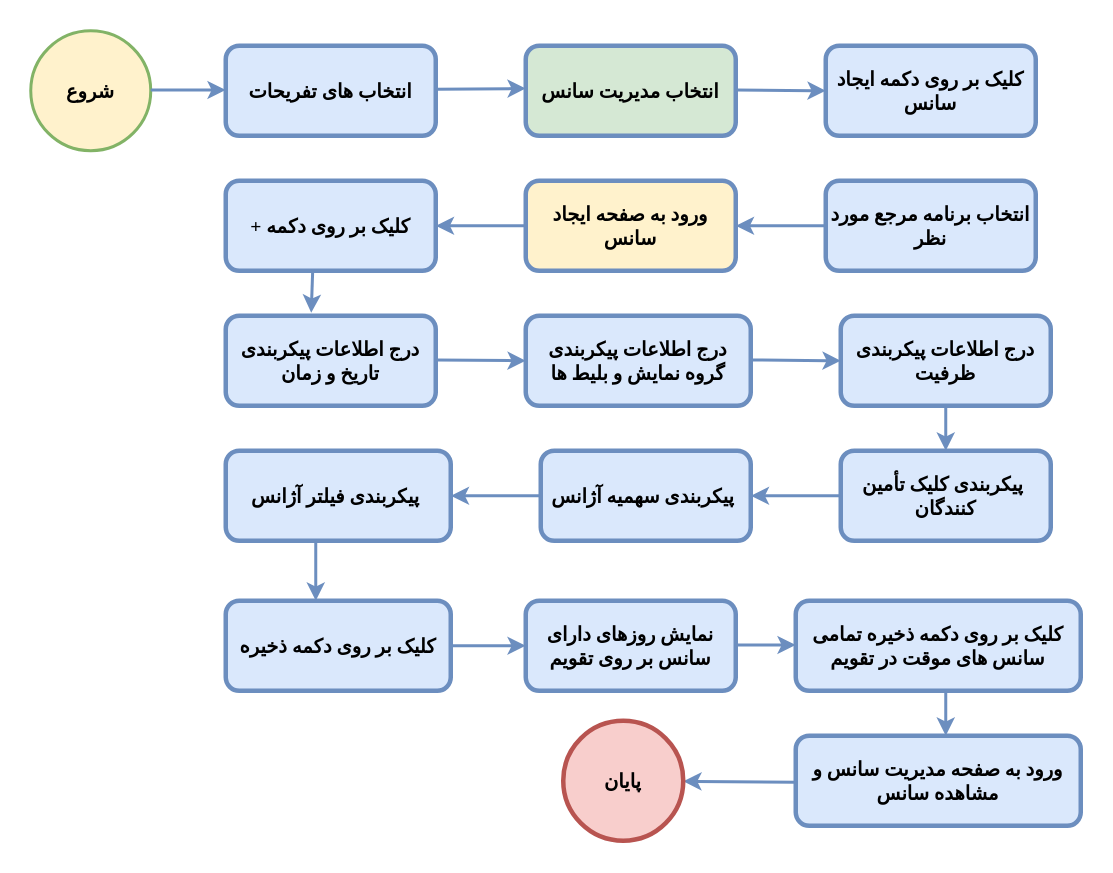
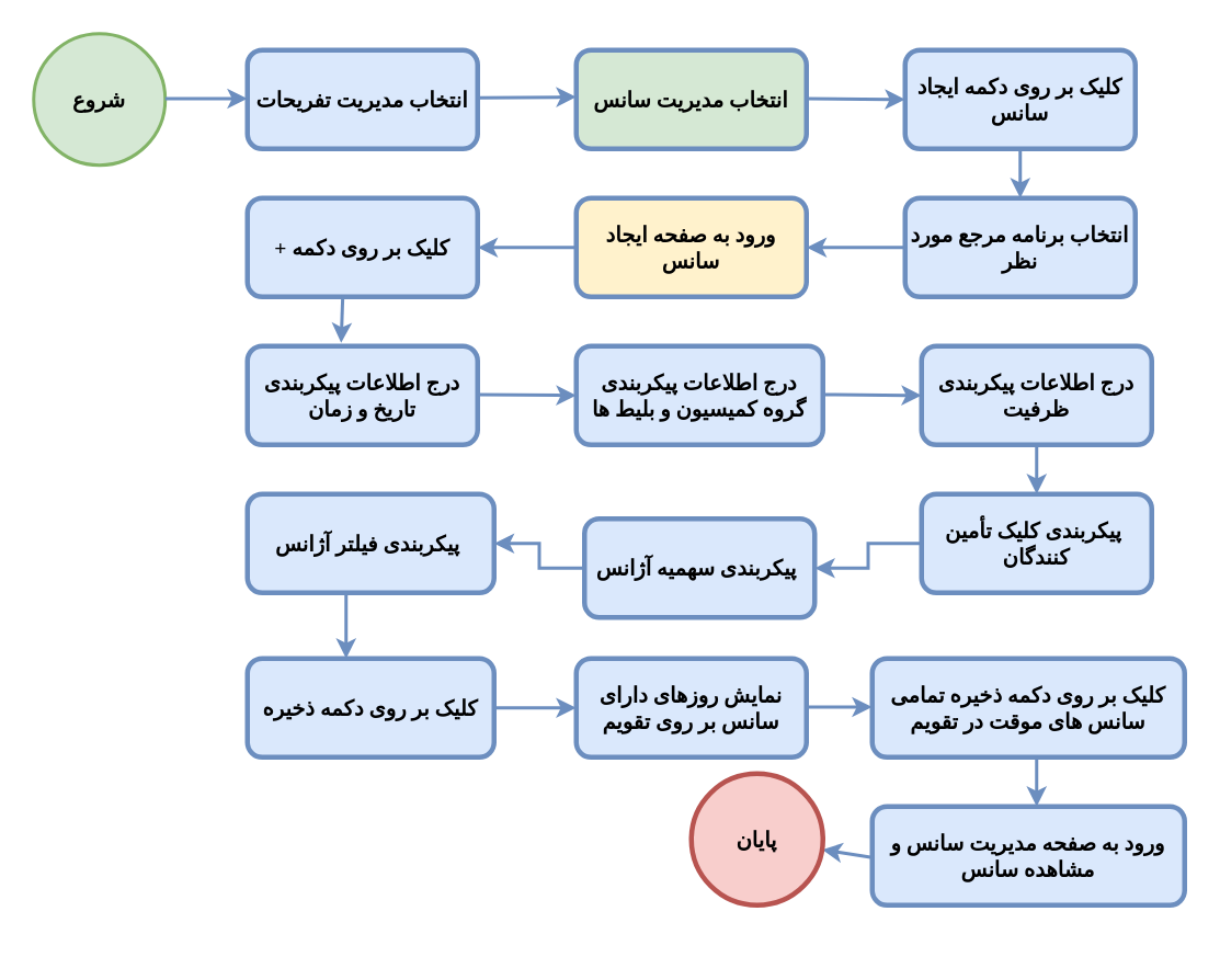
- <mxCell id="2" value="&lt;b&gt;&lt;font style=&quot;font-size: 13px;&quot; face=&quot;Tahoma&quot;&gt;شروع&lt;/font&gt;&lt;/b&gt;" style="ellipse;whiteSpace=wrap;html=1;aspect=fixed;fillColor=#fff2cc;strokeColor=#82b366;strokeWidth=2;" parent="1" vertex="1"><mxGeometry x="20" y="20" width="80" height="80" as="geometry" /></mxCell>
+ <mxCell id="2" value="&lt;b&gt;&lt;font style=&quot;font-size: 13px;&quot; face=&quot;Tahoma&quot;&gt;شروع&lt;/font&gt;&lt;/b&gt;" style="ellipse;whiteSpace=wrap;html=1;aspect=fixed;fillColor=#d5e8d4;strokeColor=#82b366;strokeWidth=2;" parent="1" vertex="1"><mxGeometry x="20" y="20" width="80" height="80" as="geometry" /></mxCell>
- <mxCell id="3" value="&lt;b&gt;انتخاب های تفریحات&lt;/b&gt;" style="rounded=1;whiteSpace=wrap;html=1;strokeWidth=3;fontFamily=Tahoma;fontSize=13;fillColor=#dae8fc;strokeColor=#6c8ebf;" parent="1" vertex="1"><mxGeometry x="150" y="30" width="140" height="60" as="geometry" /></mxCell>
+ <mxCell id="3" value="&lt;b&gt;انتخاب مدیریت تفریحات&lt;/b&gt;" style="rounded=1;whiteSpace=wrap;html=1;strokeWidth=3;fontFamily=Tahoma;fontSize=13;fillColor=#dae8fc;strokeColor=#6c8ebf;" parent="1" vertex="1"><mxGeometry x="150" y="30" width="140" height="60" as="geometry" /></mxCell>
+ <mxCell id="5" style="edgeStyle=orthogonalEdgeStyle;rounded=0;orthogonalLoop=1;jettySize=auto;html=1;exitX=0.5;exitY=1;exitDx=0;exitDy=0;entryX=0.5;entryY=0;entryDx=0;entryDy=0;fontSize=13;fontFamily=Tahoma;strokeColor=#6c8ebf;strokeWidth=2;fillColor=#dae8fc;" edge="1" parent="1" source="6" target="8"><mxGeometry relative="1" as="geometry" /></mxCell>
- <mxCell id="13" value="&lt;b&gt;درج اطلاعات پیکربندی گروه نمایش و بلیط ها&lt;/b&gt;" style="rounded=1;whiteSpace=wrap;html=1;strokeWidth=3;fontFamily=Tahoma;fontSize=13;fillColor=#dae8fc;strokeColor=#6c8ebf;textDirection=rtl;" parent="1" vertex="1"><mxGeometry x="350" y="210" width="150" height="60" as="geometry" /></mxCell>
+ <mxCell id="13" value="&lt;b&gt;درج اطلاعات پیکربندی گروه کمیسیون و بلیط ها&lt;/b&gt;" style="rounded=1;whiteSpace=wrap;html=1;strokeWidth=3;fontFamily=Tahoma;fontSize=13;fillColor=#dae8fc;strokeColor=#6c8ebf;textDirection=rtl;" parent="1" vertex="1"><mxGeometry x="350" y="210" width="150" height="60" as="geometry" /></mxCell>
- <mxCell id="19" value="&lt;b&gt;&amp;nbsp;پیکربندی سهمیه آژانس&lt;/b&gt;" style="rounded=1;whiteSpace=wrap;html=1;strokeWidth=3;fontFamily=Tahoma;fontSize=13;fillColor=#dae8fc;strokeColor=#6c8ebf;textDirection=rtl;" parent="1" vertex="1"><mxGeometry x="360" y="300" width="140" height="60" as="geometry" /></mxCell>
+ <mxCell id="19" value="&lt;b&gt;&amp;nbsp;پیکربندی سهمیه آژانس&lt;/b&gt;" style="rounded=1;whiteSpace=wrap;html=1;strokeWidth=3;fontFamily=Tahoma;fontSize=13;fillColor=#dae8fc;strokeColor=#6c8ebf;textDirection=rtl;" parent="1" vertex="1"><mxGeometry x="355" y="315" width="140" height="60" as="geometry" /></mxCell>
- <mxCell id="30" value="&lt;b&gt;پایان&lt;/b&gt;" style="ellipse;whiteSpace=wrap;html=1;aspect=fixed;strokeWidth=3;fontFamily=Tahoma;fontSize=13;fillColor=#f8cecc;strokeColor=#b85450;" parent="1" vertex="1"><mxGeometry x="375" y="480" width="80" height="80" as="geometry" /></mxCell>
+ <mxCell id="30" value="&lt;b&gt;پایان&lt;/b&gt;" style="ellipse;whiteSpace=wrap;html=1;aspect=fixed;strokeWidth=3;fontFamily=Tahoma;fontSize=13;fillColor=#f8cecc;strokeColor=#b85450;" parent="1" vertex="1"><mxGeometry x="420" y="470" width="80" height="80" as="geometry" /></mxCell>
